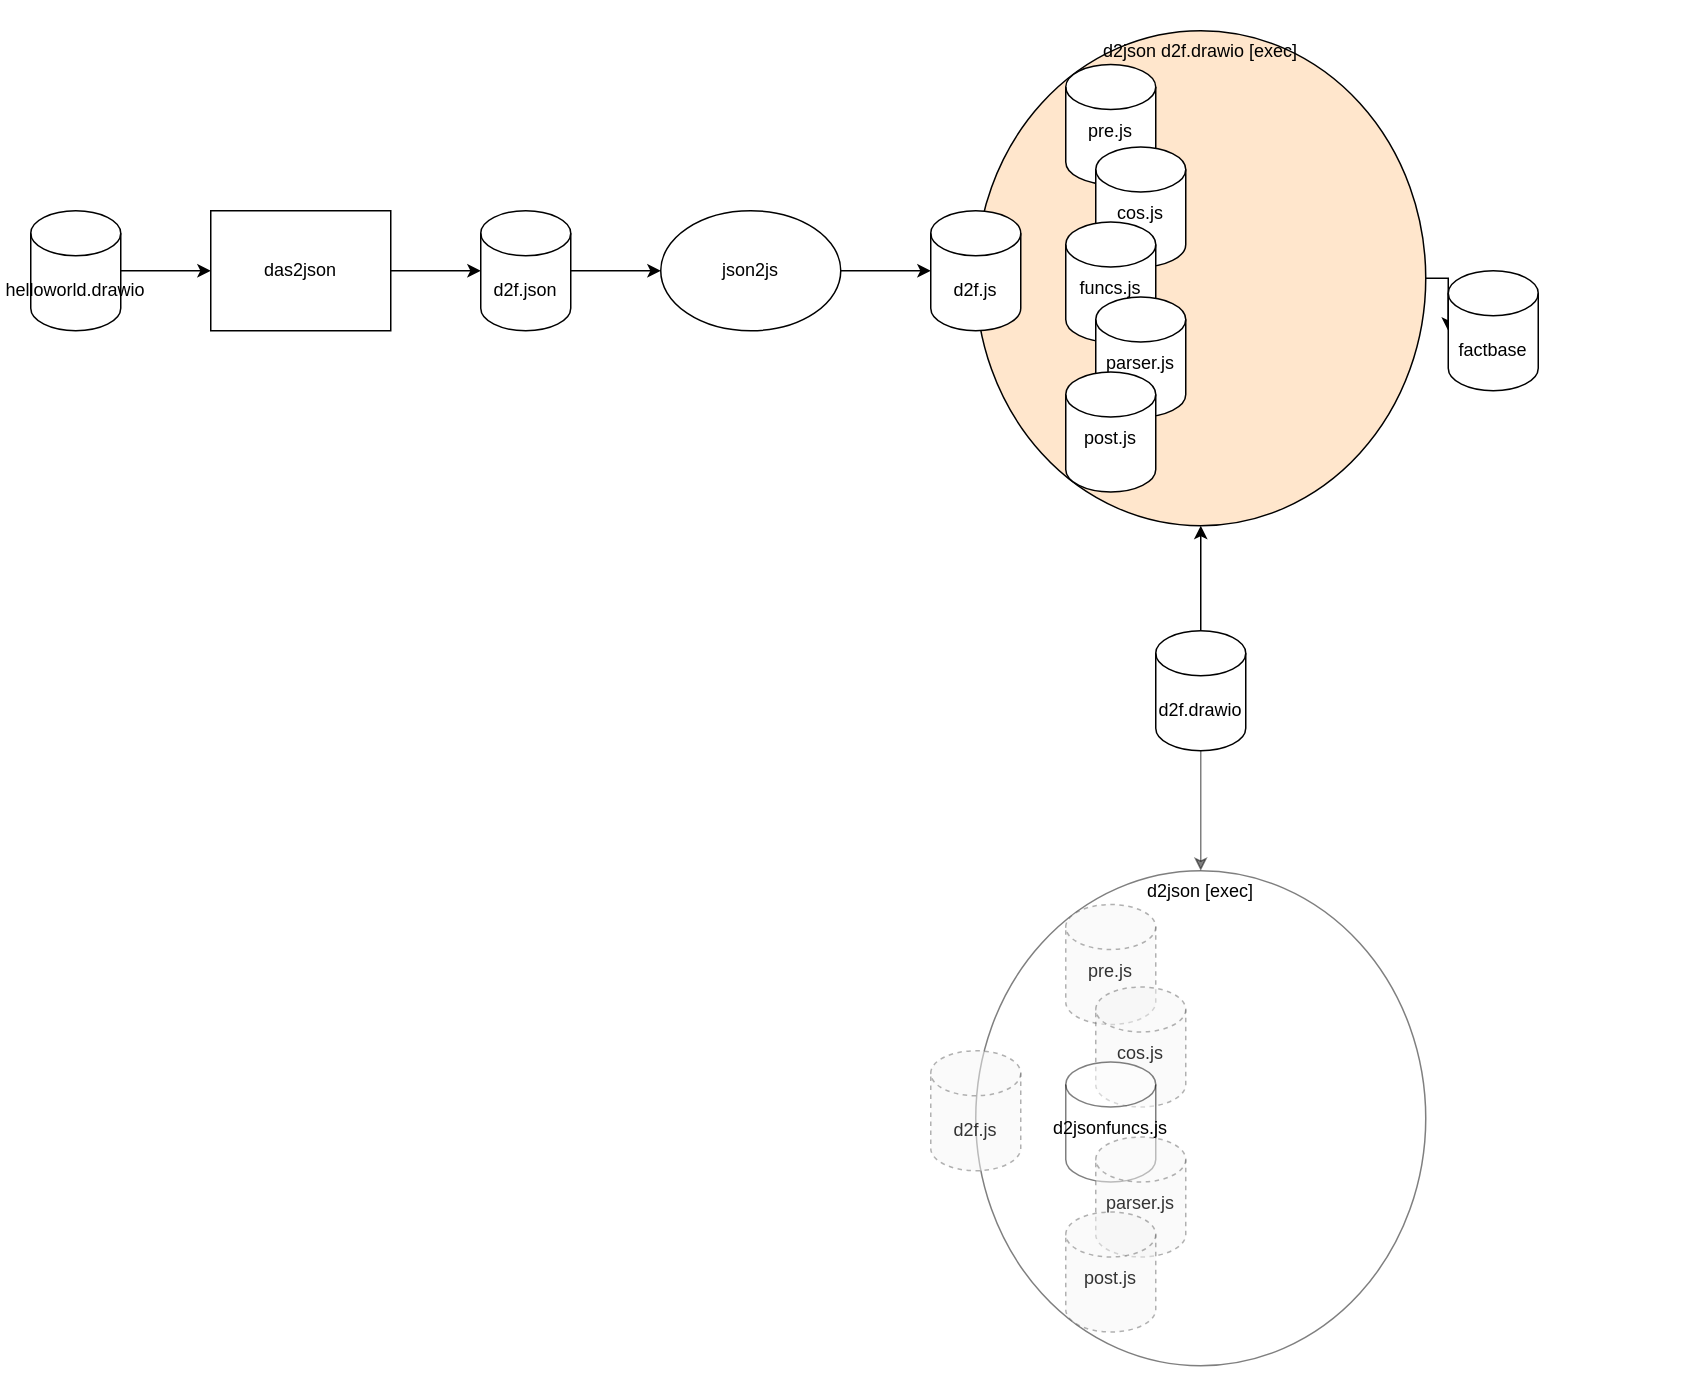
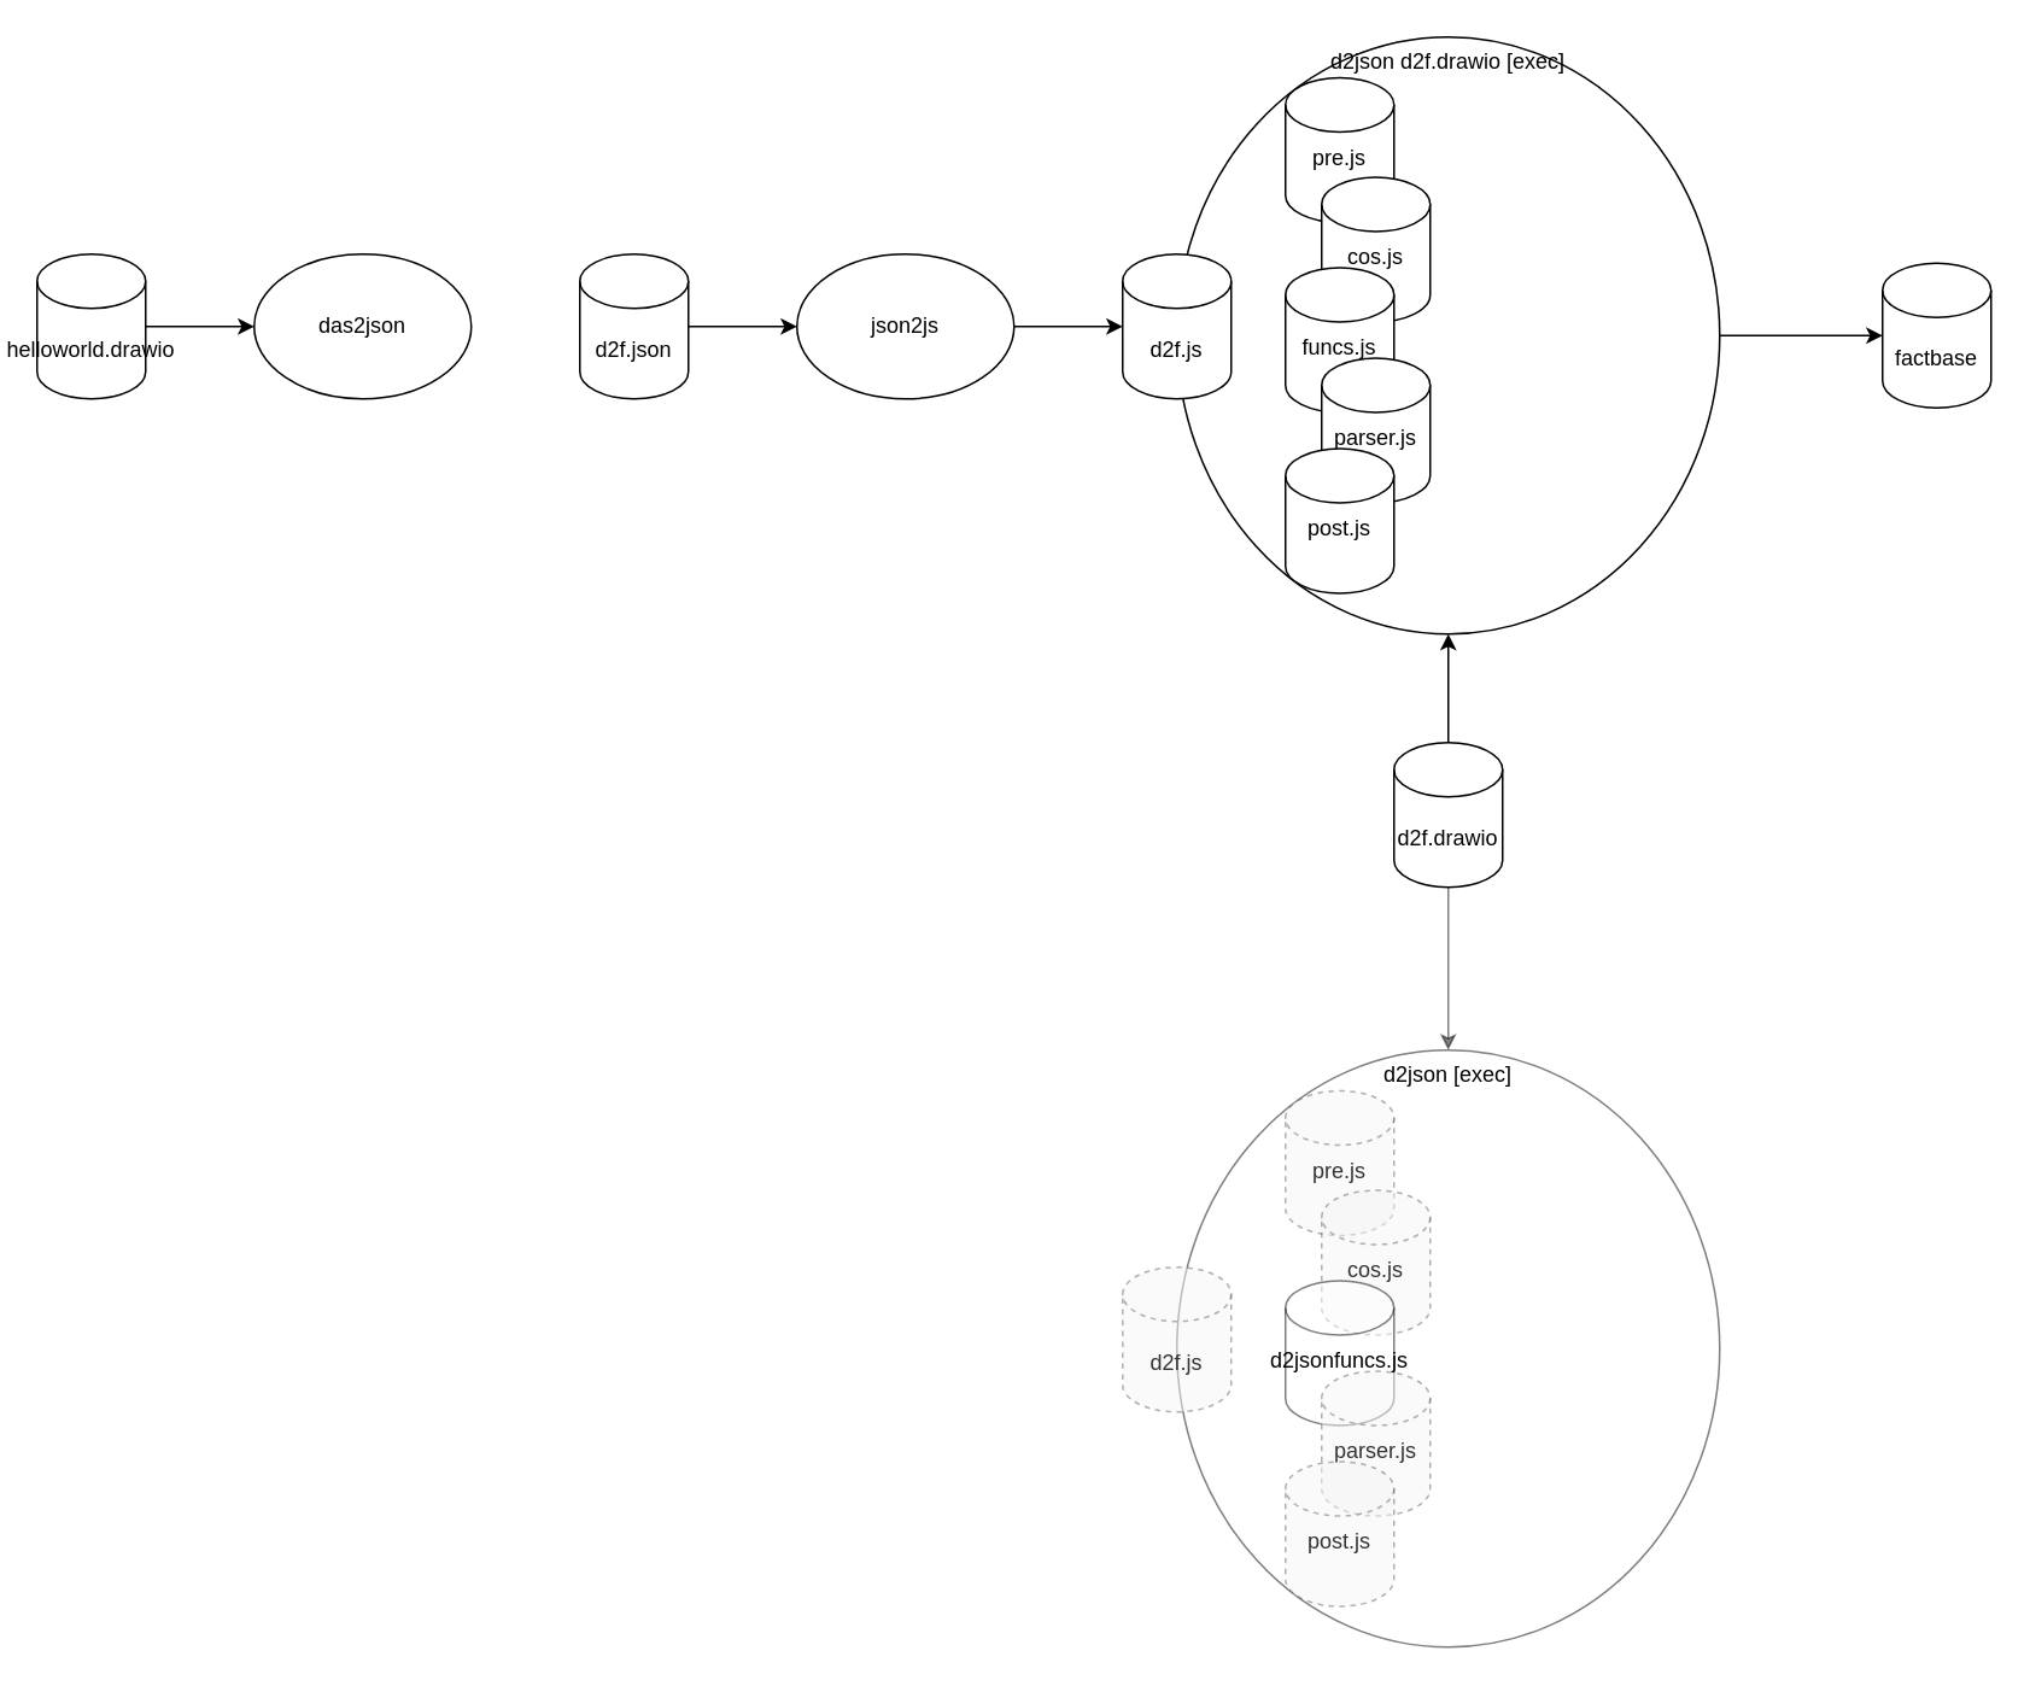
- <mxCell id="7" value="das2json" style="whiteSpace=wrap;html=1;rounded=0;" vertex="1" parent="1"><mxGeometry x="140" y="140" width="120" height="80" as="geometry" /></mxCell>
+ <mxCell id="7" value="das2json" style="ellipse;whiteSpace=wrap;html=1;" vertex="1" parent="1"><mxGeometry x="140" y="140" width="120" height="80" as="geometry" /></mxCell>
- <mxCell id="6" style="edgeStyle=orthogonalEdgeStyle;rounded=0;orthogonalLoop=1;jettySize=auto;html=1;exitX=1;exitY=0.5;exitDx=0;exitDy=0;" edge="1" parent="1" source="7" target="9"><mxGeometry relative="1" as="geometry" /></mxCell>
- <mxCell id="3" value="d2json d2f.drawio [exec]" style="ellipse;whiteSpace=wrap;html=1;verticalAlign=top;fillColor=#ffe6cc;" vertex="1" parent="1"><mxGeometry x="650" y="20" width="300" height="330" as="geometry" /></mxCell>
+ <mxCell id="3" value="d2json d2f.drawio [exec]" style="ellipse;whiteSpace=wrap;html=1;verticalAlign=top;" vertex="1" parent="1"><mxGeometry x="650" y="20" width="300" height="330" as="geometry" /></mxCell>
- <mxCell id="21" value="factbase" style="shape=cylinder3;whiteSpace=wrap;html=1;boundedLbl=1;backgroundOutline=1;size=15;" vertex="1" parent="1"><mxGeometry x="965" y="180" width="60" height="80" as="geometry" /></mxCell>
+ <mxCell id="21" value="factbase" style="shape=cylinder3;whiteSpace=wrap;html=1;boundedLbl=1;backgroundOutline=1;size=15;" vertex="1" parent="1"><mxGeometry x="1040" y="145" width="60" height="80" as="geometry" /></mxCell>
- <mxCell id="20" value="d2f.drawio" style="shape=cylinder3;whiteSpace=wrap;html=1;boundedLbl=1;backgroundOutline=1;size=15;" vertex="1" parent="1"><mxGeometry x="770" y="420" width="60" height="80" as="geometry" /></mxCell>
+ <mxCell id="20" value="d2f.drawio" style="shape=cylinder3;whiteSpace=wrap;html=1;boundedLbl=1;backgroundOutline=1;size=15;" vertex="1" parent="1"><mxGeometry x="770" y="410" width="60" height="80" as="geometry" /></mxCell>
